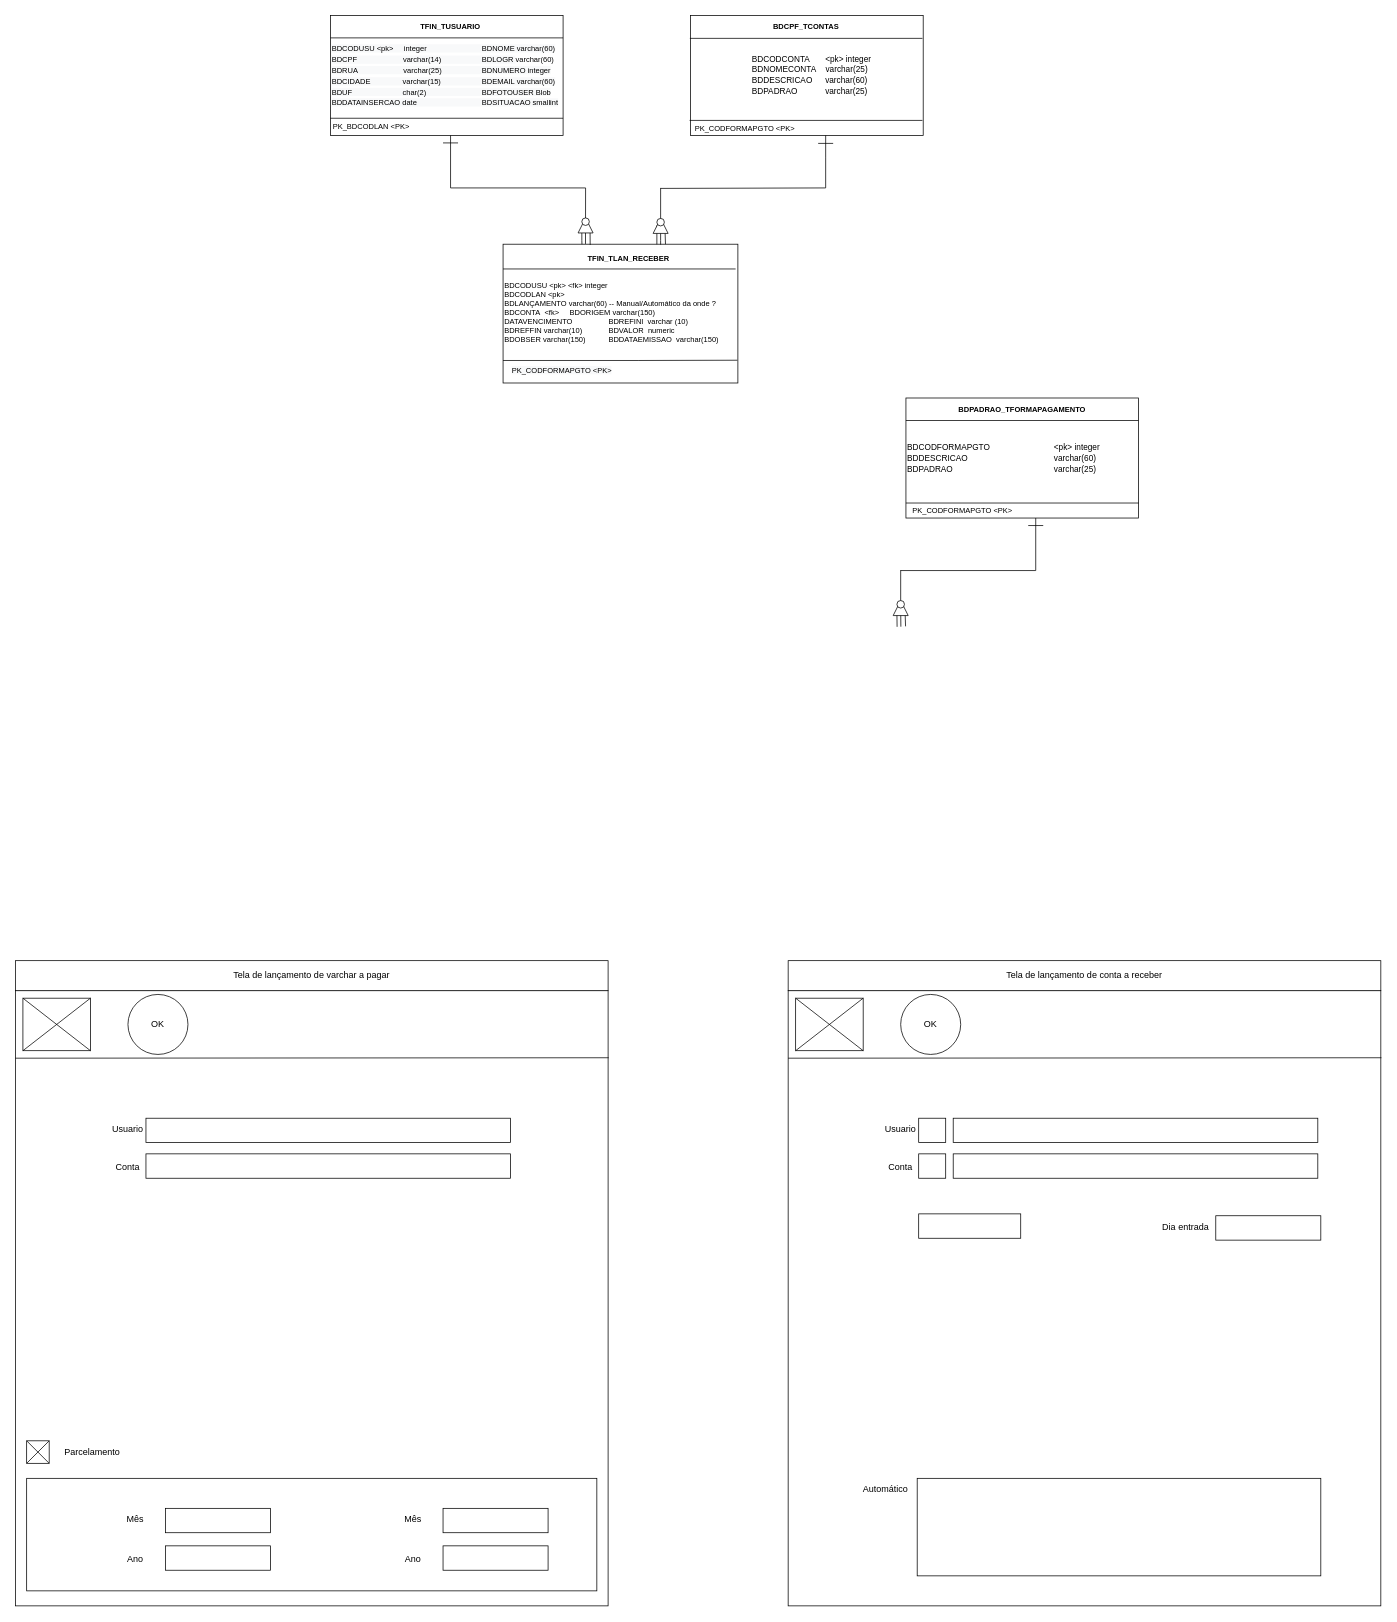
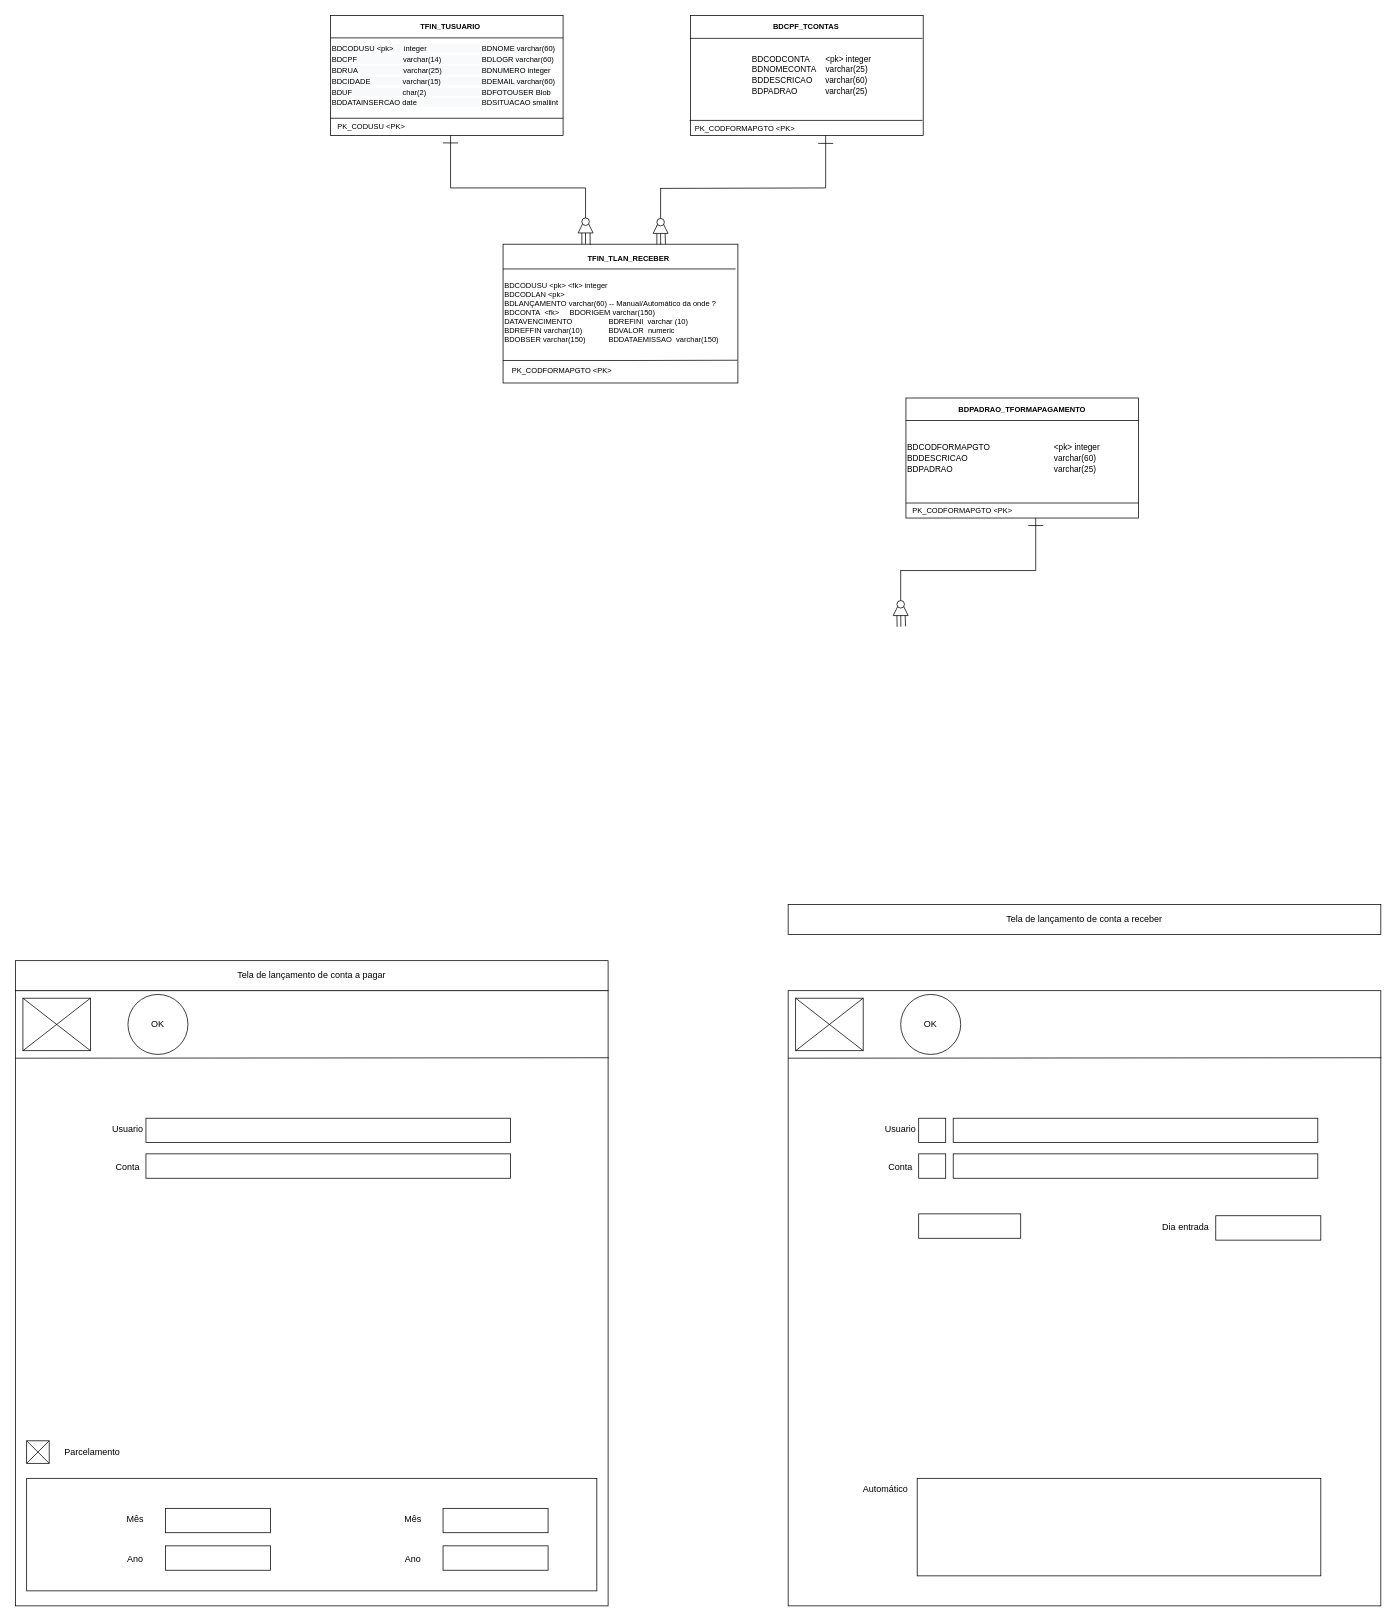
- <mxCell id="7" value="PK_BDCODLAN &amp;lt;PK&amp;gt;" style="text;html=1;strokeColor=none;fillColor=none;align=center;verticalAlign=middle;whiteSpace=wrap;rounded=0;fontSize=10;" parent="1" vertex="1"><mxGeometry x="430" y="150" width="129" height="36" as="geometry" /></mxCell>
+ <mxCell id="7" value="PK_CODUSU &amp;lt;PK&amp;gt;" style="text;html=1;strokeColor=none;fillColor=none;align=center;verticalAlign=middle;whiteSpace=wrap;rounded=0;fontSize=10;" parent="1" vertex="1"><mxGeometry x="430" y="150" width="129" height="36" as="geometry" /></mxCell>
- <mxCell id="83" value="Tela de lançamento de varchar a pagar" style="rounded=0;whiteSpace=wrap;html=1;" vertex="1" parent="1"><mxGeometry x="20" y="1280" width="790" height="40" as="geometry" /></mxCell>
+ <mxCell id="83" value="Tela de lançamento de conta a pagar" style="rounded=0;whiteSpace=wrap;html=1;" vertex="1" parent="1"><mxGeometry x="20" y="1280" width="790" height="40" as="geometry" /></mxCell>
- <mxCell id="95" value="Tela de lançamento de conta a receber" style="rounded=0;whiteSpace=wrap;html=1;" vertex="1" parent="1"><mxGeometry x="1050" y="1280" width="790" height="40" as="geometry" /></mxCell>
+ <mxCell id="95" value="Tela de lançamento de conta a receber" style="rounded=0;whiteSpace=wrap;html=1;" vertex="1" parent="1"><mxGeometry x="1050" y="1205" width="790" height="40" as="geometry" /></mxCell>
